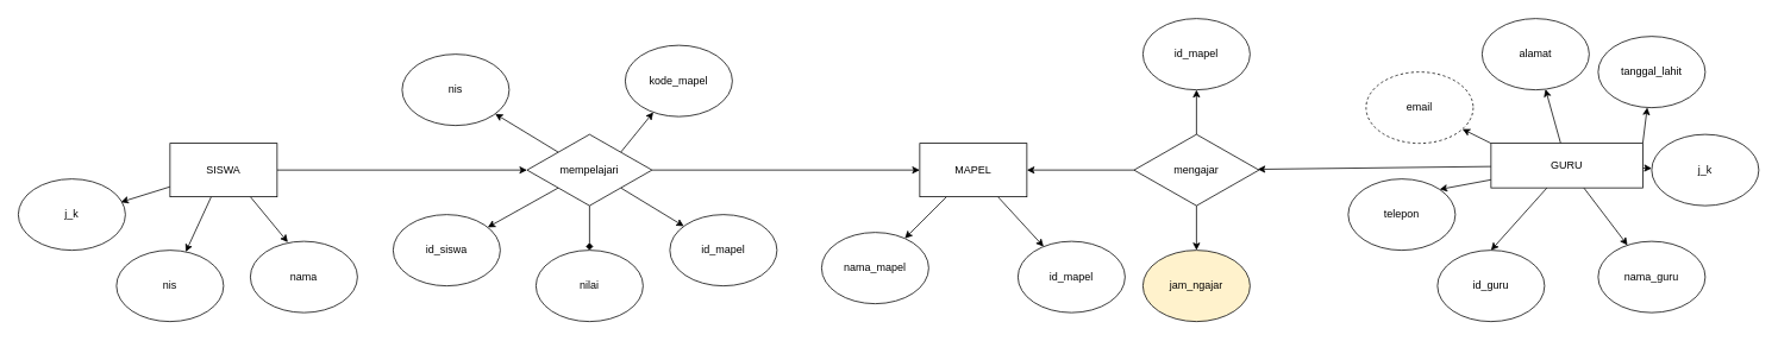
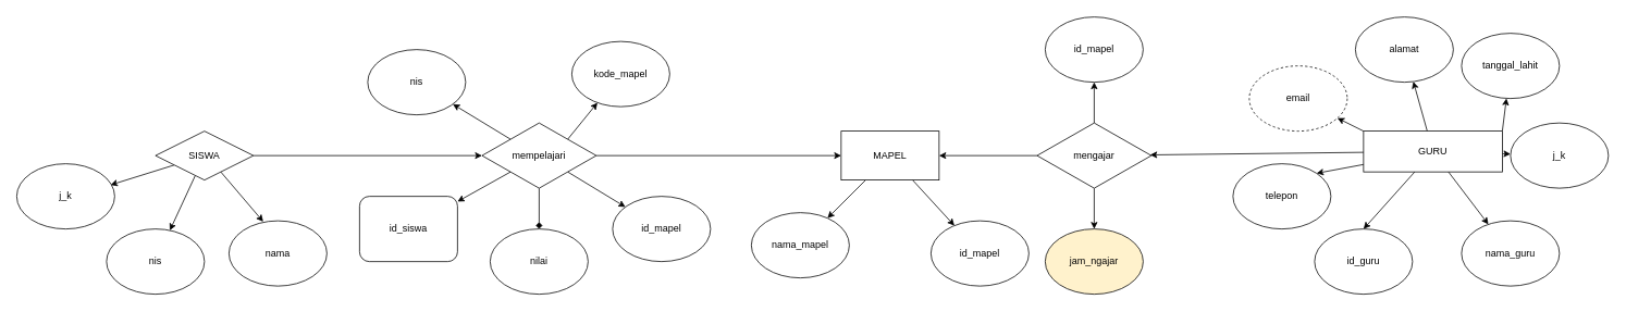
- <mxCell id="9" value="SISWA" style="rounded=0;whiteSpace=wrap;html=1;" parent="1" vertex="1"><mxGeometry x="190" y="160" width="120" height="60" as="geometry" /></mxCell>
+ <mxCell id="9" value="SISWA" style="rhombus;whiteSpace=wrap;html=1;" parent="1" vertex="1"><mxGeometry x="190" y="160" width="120" height="60" as="geometry" /></mxCell>
- <mxCell id="47" value="id_siswa" style="ellipse;whiteSpace=wrap;html=1;" parent="1" vertex="1"><mxGeometry x="440" y="240" width="120" height="80" as="geometry" /></mxCell>
+ <mxCell id="47" value="id_siswa" style="whiteSpace=wrap;html=1;rounded=1;" parent="1" vertex="1"><mxGeometry x="440" y="240" width="120" height="80" as="geometry" /></mxCell>
